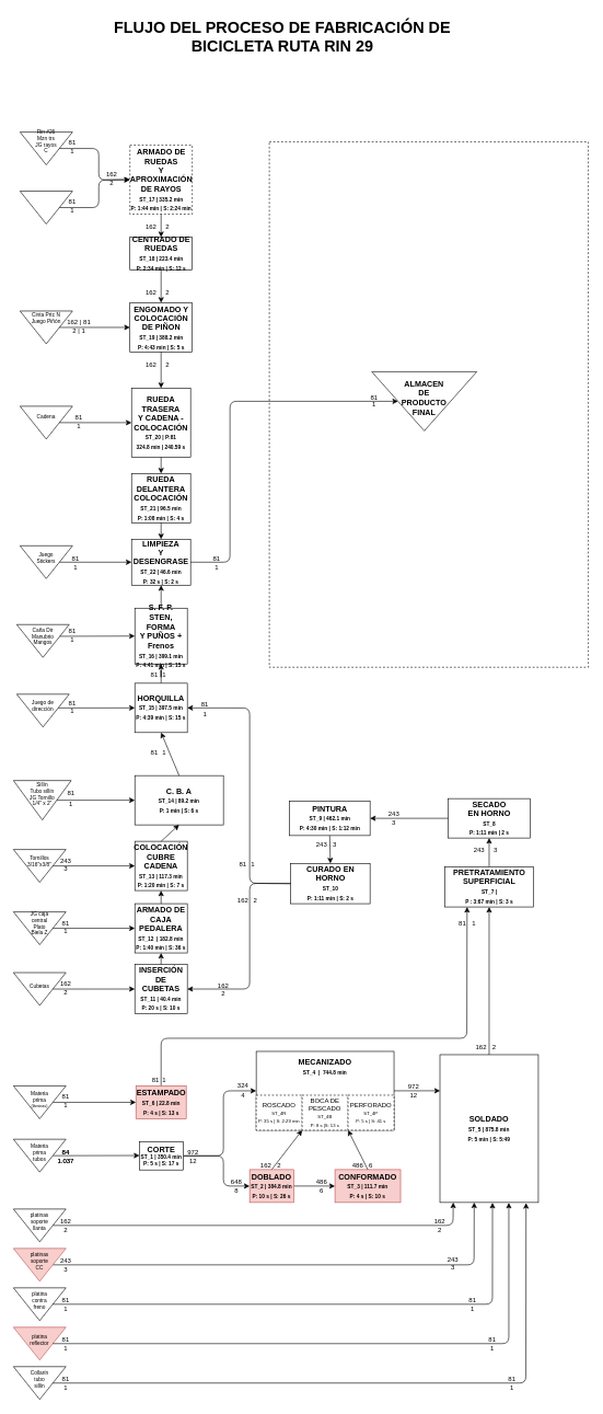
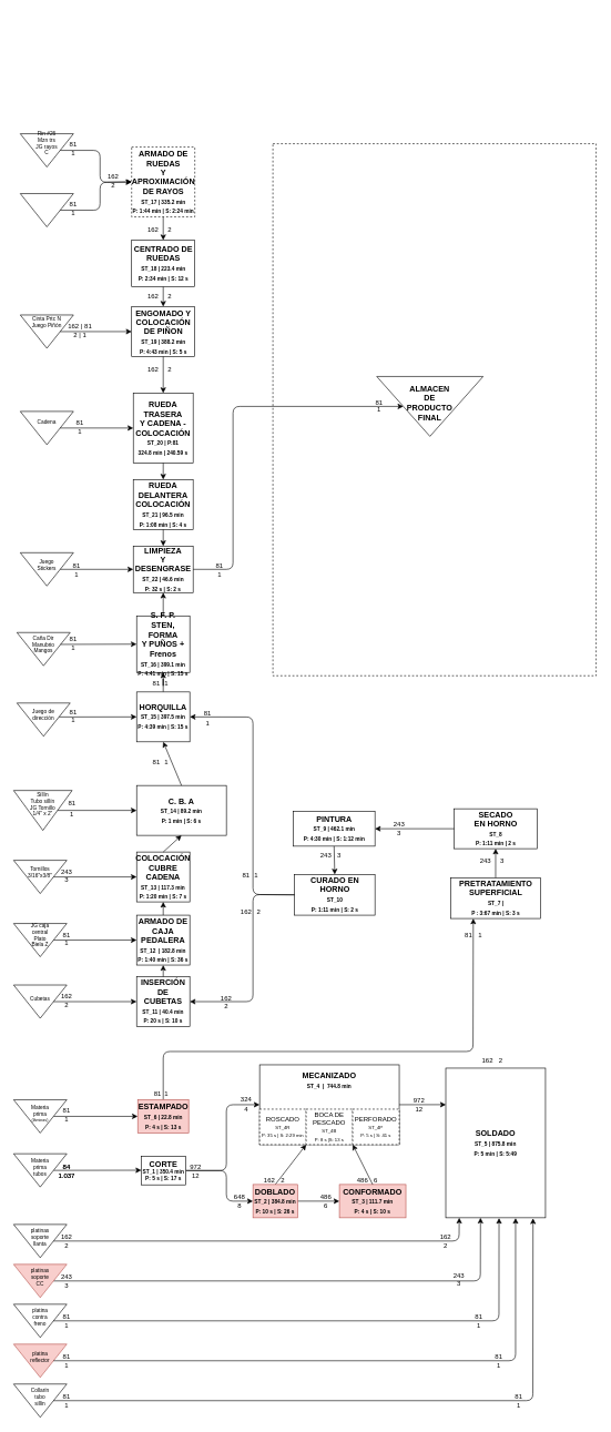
- <mxCell id="286" value="FLUJO DEL PROCESO DE FABRICACIÓN DE BICICLETA RUTA RIN 29" style="text;html=1;strokeColor=none;fillColor=none;align=center;verticalAlign=middle;whiteSpace=wrap;rounded=0;fontStyle=1;fontSize=24;" parent="1" vertex="1"><mxGeometry x="155" y="20" width="550" height="70" as="geometry" /></mxCell>
- <mxCell id="17" value="CENTRADO DE RUEDAS&lt;br&gt;&lt;div&gt;&lt;font style=&quot;font-size: 8px&quot;&gt;ST_18 | 223.4 min&lt;/font&gt;&lt;/div&gt;&lt;div&gt;&lt;font style=&quot;font-size: 8px&quot;&gt;P: 2:34 min | S: 12 s&lt;br&gt;&lt;/font&gt;&lt;/div&gt;" style="rounded=0;whiteSpace=wrap;html=1;fontStyle=1" parent="1" vertex="1"><mxGeometry x="197.5" y="360" width="95" height="50" as="geometry" /></mxCell>
+ <mxCell id="17" value="CENTRADO DE RUEDAS&lt;br&gt;&lt;div&gt;&lt;font style=&quot;font-size: 8px&quot;&gt;ST_18 | 223.4 min&lt;/font&gt;&lt;/div&gt;&lt;div&gt;&lt;font style=&quot;font-size: 8px&quot;&gt;P: 2:34 min | S: 12 s&lt;br&gt;&lt;/font&gt;&lt;/div&gt;" style="rounded=0;whiteSpace=wrap;html=1;fontStyle=1" parent="1" vertex="1"><mxGeometry x="197.5" y="360" width="95" height="70" as="geometry" /></mxCell>
- <mxCell id="112" value="" style="endArrow=classic;html=1;fontSize=10;exitX=0.5;exitY=0;exitDx=0;exitDy=0;entryX=0.5;entryY=1;entryDx=0;entryDy=0;" parent="1" source="103" target="2" edge="1"><mxGeometry width="50" height="50" relative="1" as="geometry"><mxPoint x="590" y="1520" as="sourcePoint" /><mxPoint x="640" y="1470" as="targetPoint" /></mxGeometry></mxCell>
